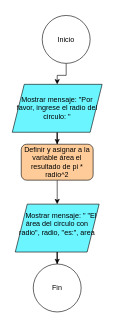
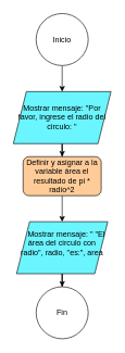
- <mxCell id="3" value="Inicio" style="ellipse;whiteSpace=wrap;html=1;aspect=fixed;fillColor=#FFFFFF;" vertex="1" parent="1"><mxGeometry x="70" y="25" width="80" height="80" as="geometry" /></mxCell>
+ <mxCell id="3" value="Inicio" style="ellipse;whiteSpace=wrap;html=1;aspect=fixed;fillColor=#FFFFFF;" vertex="1" parent="1"><mxGeometry x="55" y="20" width="80" height="80" as="geometry" /></mxCell>
